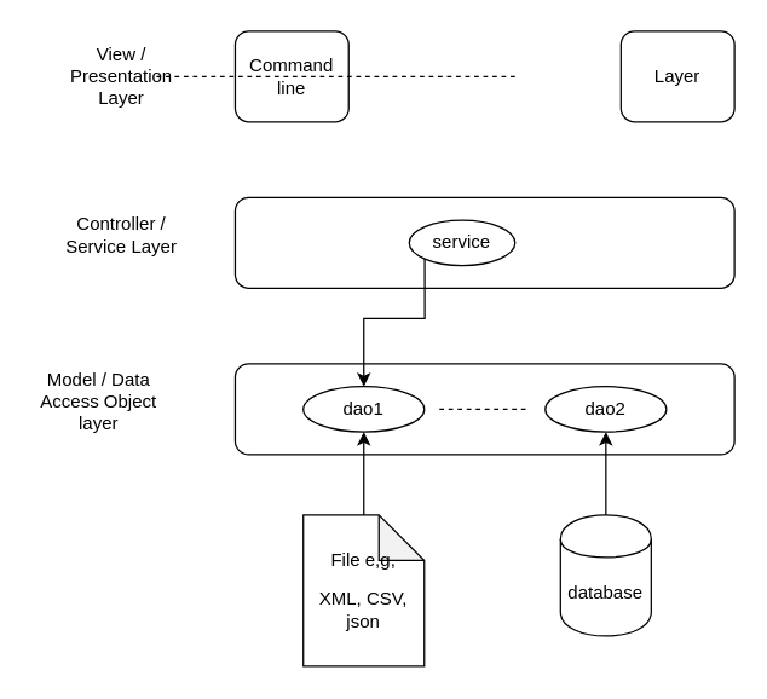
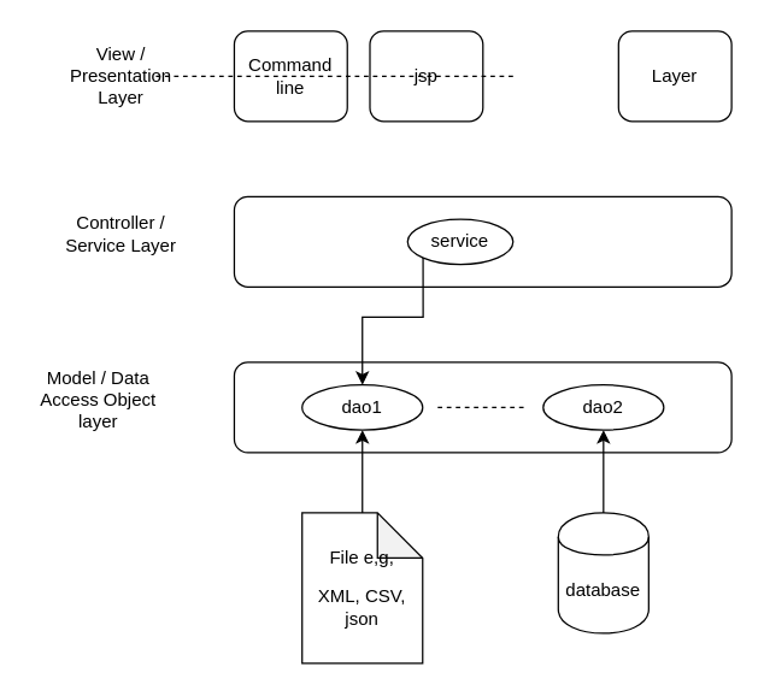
+ <mxCell value="jsp" id="15" parent="1" style="rounded=1;whiteSpace=wrap;html=1;" vertex="1"><mxGeometry as="geometry" height="60" width="75" x="245" y="20" /></mxCell>
